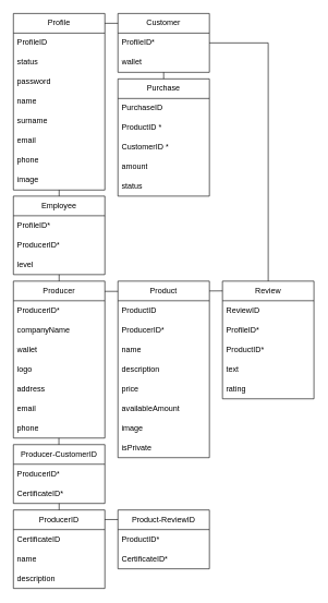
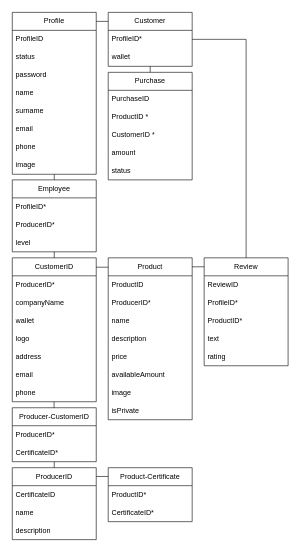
- <mxCell id="29" value="Producer" style="swimlane;fontStyle=0;childLayout=stackLayout;horizontal=1;startSize=30;horizontalStack=0;resizeParent=1;resizeParentMax=0;resizeLast=0;collapsible=1;marginBottom=0;whiteSpace=wrap;html=1;" parent="1" vertex="1"><mxGeometry x="20" y="429.37" width="140" height="240" as="geometry" /></mxCell>
+ <mxCell id="29" value="CustomerID" style="swimlane;fontStyle=0;childLayout=stackLayout;horizontal=1;startSize=30;horizontalStack=0;resizeParent=1;resizeParentMax=0;resizeLast=0;collapsible=1;marginBottom=0;whiteSpace=wrap;html=1;" parent="1" vertex="1"><mxGeometry x="20" y="429.37" width="140" height="240" as="geometry" /></mxCell>
- <mxCell id="44" value="Product-ReviewID" style="swimlane;fontStyle=0;childLayout=stackLayout;horizontal=1;startSize=30;horizontalStack=0;resizeParent=1;resizeParentMax=0;resizeLast=0;collapsible=1;marginBottom=0;whiteSpace=wrap;html=1;" parent="1" vertex="1"><mxGeometry x="180" y="779.37" width="140" height="90" as="geometry" /></mxCell>
+ <mxCell id="44" value="Product-Certificate" style="swimlane;fontStyle=0;childLayout=stackLayout;horizontal=1;startSize=30;horizontalStack=0;resizeParent=1;resizeParentMax=0;resizeLast=0;collapsible=1;marginBottom=0;whiteSpace=wrap;html=1;" parent="1" vertex="1"><mxGeometry x="180" y="779.37" width="140" height="90" as="geometry" /></mxCell>
